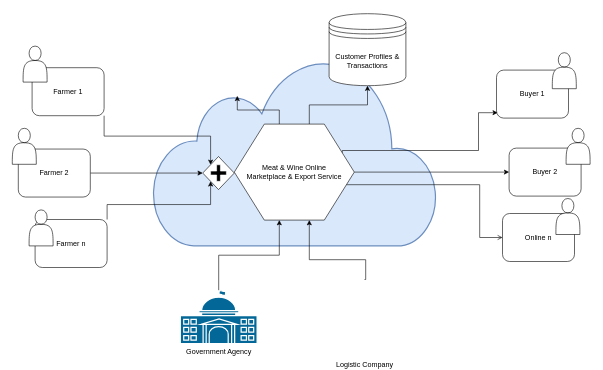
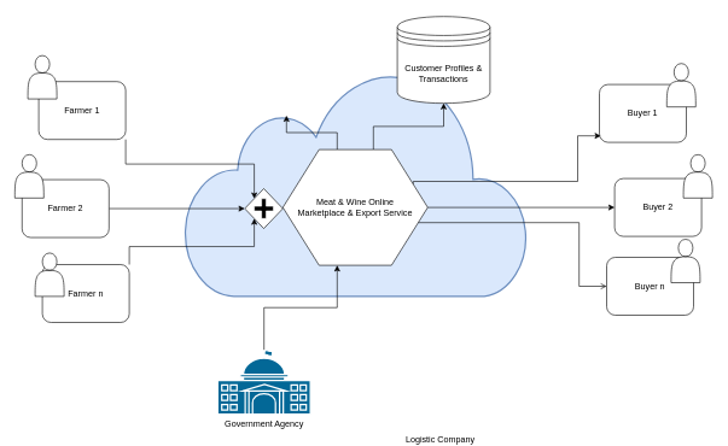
- <mxCell id="15" value="Online n" style="html=1;whiteSpace=wrap;rounded=1;" parent="1" vertex="1"><mxGeometry x="837" y="355" width="120" height="80" as="geometry" /></mxCell>
+ <mxCell id="15" value="Buyer n" style="html=1;whiteSpace=wrap;rounded=1;" parent="1" vertex="1"><mxGeometry x="837" y="355" width="120" height="80" as="geometry" /></mxCell>
- <mxCell id="27" style="edgeStyle=orthogonalEdgeStyle;rounded=0;orthogonalLoop=1;jettySize=auto;html=1;exitX=0.5;exitY=0;exitDx=0;exitDy=0;entryX=0.625;entryY=1;entryDx=0;entryDy=0;" edge="1" parent="1" source="28" target="12"><mxGeometry relative="1" as="geometry"><Array as="points"><mxPoint x="609" y="432" /><mxPoint x="515" y="432" /></Array></mxGeometry></mxCell>
